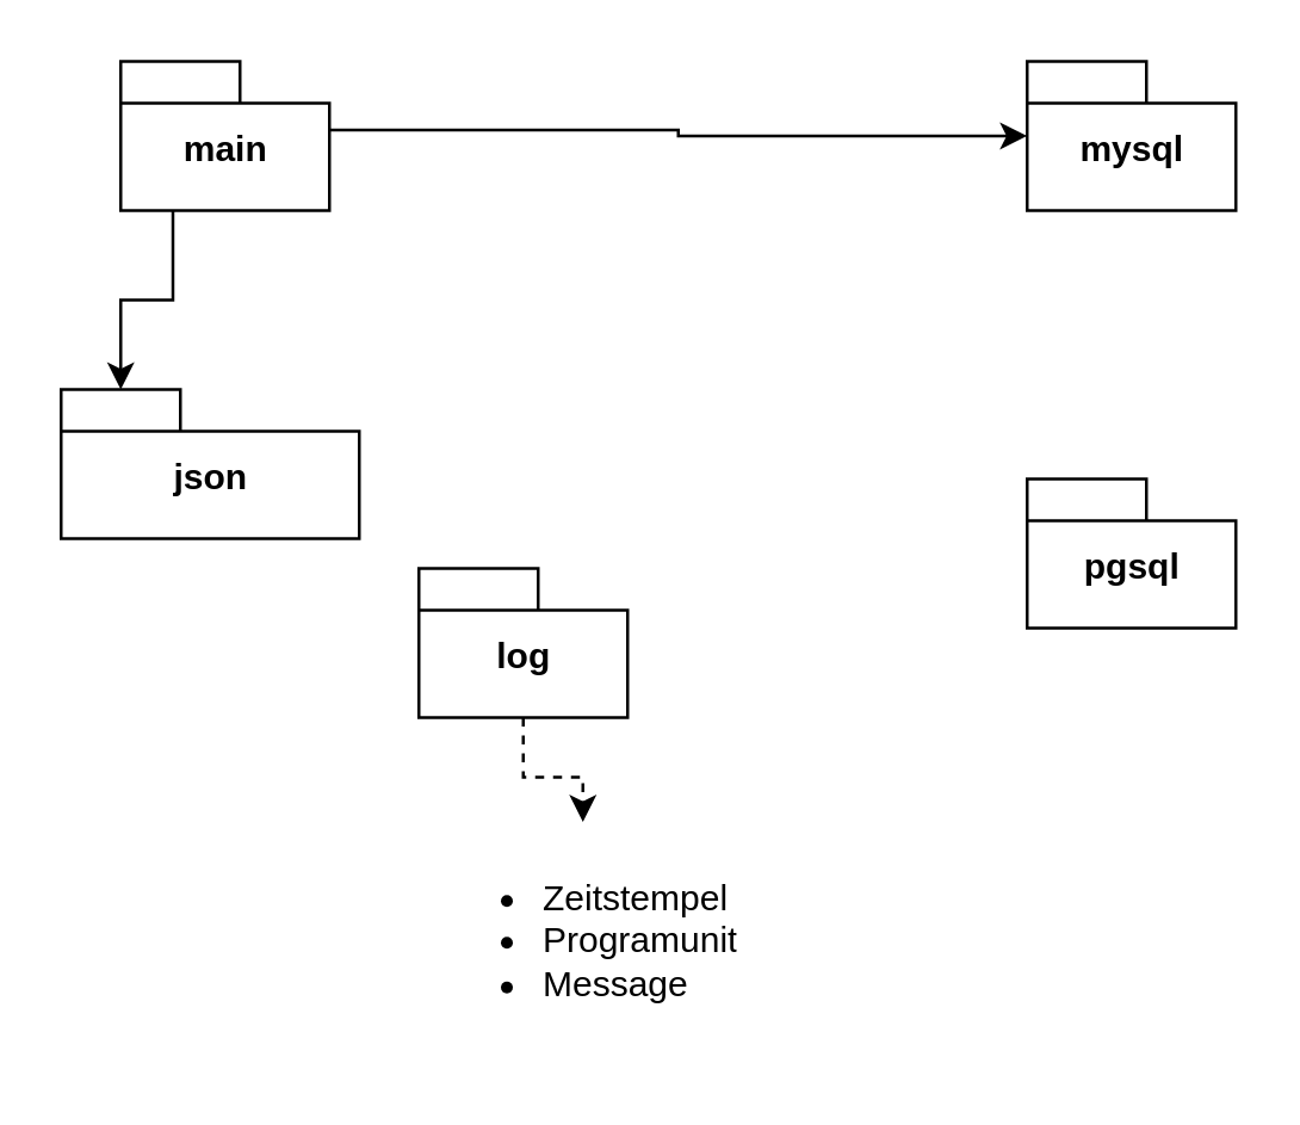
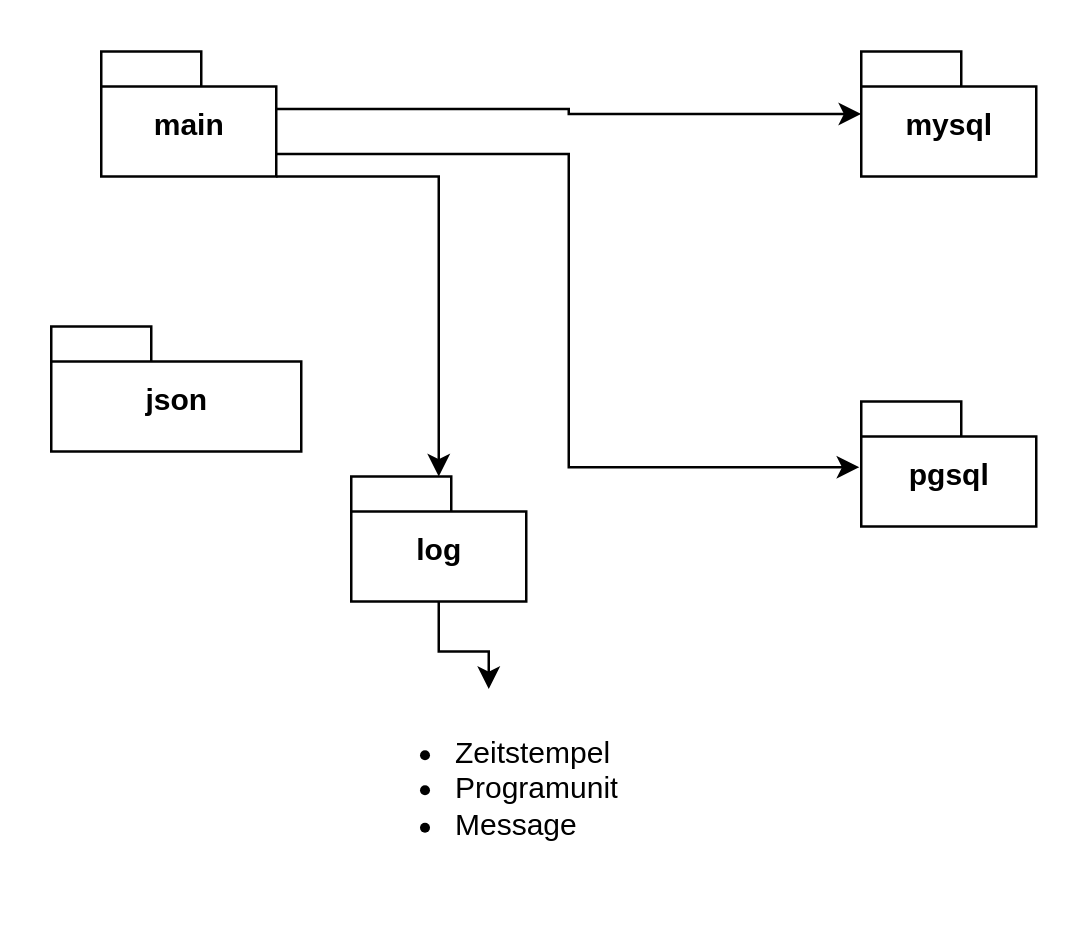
+ <mxCell id="6" value="" style="edgeStyle=orthogonalEdgeStyle;rounded=0;orthogonalLoop=1;jettySize=auto;html=1;" parent="1" source="9" target="11" edge="1"><mxGeometry relative="1" as="geometry"><Array as="points"><mxPoint x="175" y="70" /></Array></mxGeometry></mxCell>
- <mxCell id="5" style="edgeStyle=orthogonalEdgeStyle;rounded=0;orthogonalLoop=1;jettySize=auto;html=1;exitX=0.25;exitY=1;exitDx=0;exitDy=0;exitPerimeter=0;entryX=0;entryY=0;entryDx=20;entryDy=0;entryPerimeter=0;" parent="1" source="9" target="2" edge="1"><mxGeometry relative="1" as="geometry" /></mxCell>
+ <mxCell id="8" style="edgeStyle=orthogonalEdgeStyle;rounded=0;orthogonalLoop=1;jettySize=auto;html=1;exitX=0;exitY=0;exitDx=70;exitDy=41;exitPerimeter=0;entryX=-0.011;entryY=0.526;entryDx=0;entryDy=0;entryPerimeter=0;" parent="1" source="9" target="3" edge="1"><mxGeometry relative="1" as="geometry" /></mxCell>
- <mxCell id="10" style="edgeStyle=orthogonalEdgeStyle;rounded=0;orthogonalLoop=1;jettySize=auto;html=1;exitX=0.5;exitY=1;exitDx=0;exitDy=0;exitPerimeter=0;entryX=0.5;entryY=0;entryDx=0;entryDy=0;dashed=1;" parent="1" source="11" target="12" edge="1"><mxGeometry relative="1" as="geometry"><mxPoint x="190" y="260" as="targetPoint" /></mxGeometry></mxCell>
+ <mxCell id="10" style="edgeStyle=orthogonalEdgeStyle;rounded=0;orthogonalLoop=1;jettySize=auto;html=1;exitX=0.5;exitY=1;exitDx=0;exitDy=0;exitPerimeter=0;entryX=0.5;entryY=0;entryDx=0;entryDy=0;" parent="1" source="11" target="12" edge="1"><mxGeometry relative="1" as="geometry"><mxPoint x="190" y="260" as="targetPoint" /></mxGeometry></mxCell>
